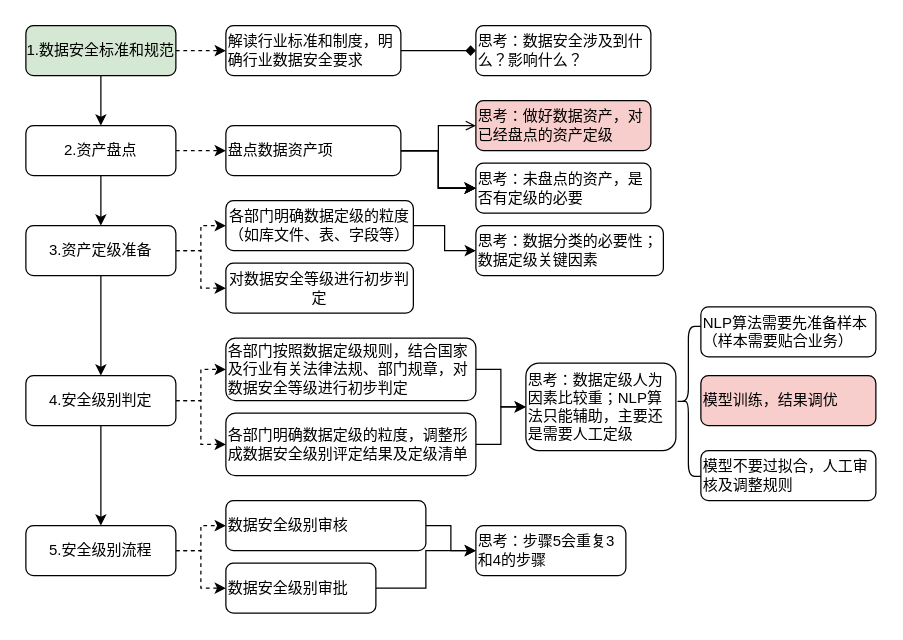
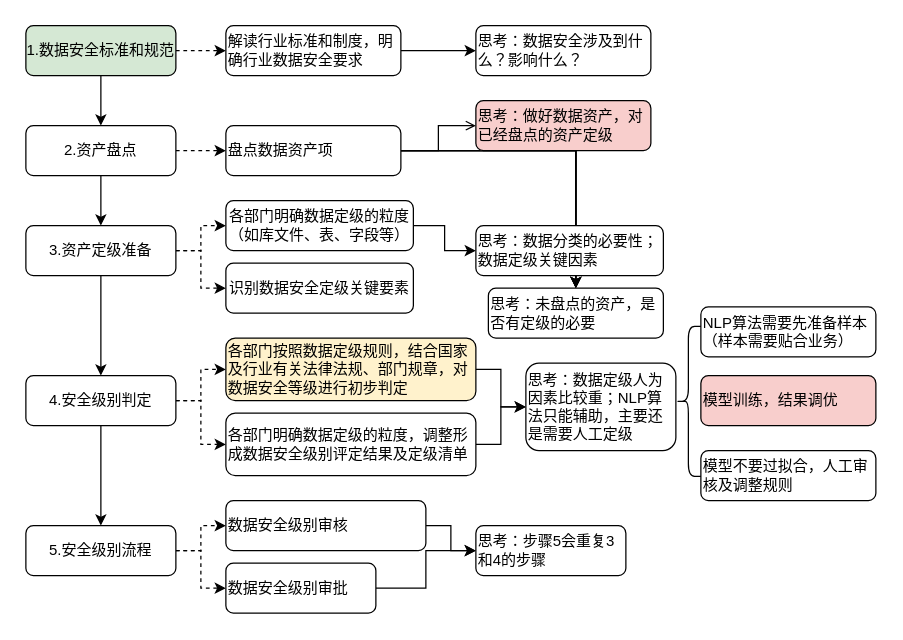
- <mxCell id="12" value="" style="edgeStyle=orthogonalEdgeStyle;rounded=0;orthogonalLoop=1;jettySize=auto;html=1;endArrow=diamond;" edge="1" parent="1" source="13" target="14"><mxGeometry relative="1" as="geometry" /></mxCell>
+ <mxCell id="12" value="" style="edgeStyle=orthogonalEdgeStyle;rounded=0;orthogonalLoop=1;jettySize=auto;html=1;" edge="1" parent="1" source="13" target="14"><mxGeometry relative="1" as="geometry" /></mxCell>
- <mxCell id="21" value="思考：未盘点的资产，是否有定级的必要" style="rounded=1;whiteSpace=wrap;html=1;align=left;" vertex="1" parent="1"><mxGeometry x="380" y="130" width="140" height="40" as="geometry" /></mxCell>
+ <mxCell id="21" value="思考：未盘点的资产，是否有定级的必要" style="rounded=1;whiteSpace=wrap;html=1;align=left;" vertex="1" parent="1"><mxGeometry x="390" y="230" width="140" height="40" as="geometry" /></mxCell>
- <mxCell id="25" value="对数据安全等级进行初步判定" style="rounded=1;whiteSpace=wrap;html=1;" vertex="1" parent="1"><mxGeometry x="180" y="210" width="150" height="40" as="geometry" /></mxCell>
+ <mxCell id="25" value="识别数据安全定级关键要素" style="rounded=1;whiteSpace=wrap;html=1;" vertex="1" parent="1"><mxGeometry x="180" y="210" width="150" height="40" as="geometry" /></mxCell>
- <mxCell id="32" value="各部门按照数据定级规则，结合国家及行业有关法律法规、部门规章，对数据安全等级进行初步判定" style="rounded=1;whiteSpace=wrap;html=1;align=left;" vertex="1" parent="1"><mxGeometry x="180" y="270" width="200" height="50" as="geometry" /></mxCell>
+ <mxCell id="32" value="各部门按照数据定级规则，结合国家及行业有关法律法规、部门规章，对数据安全等级进行初步判定" style="rounded=1;whiteSpace=wrap;html=1;align=left;fillColor=#fff2cc;" vertex="1" parent="1"><mxGeometry x="180" y="270" width="200" height="50" as="geometry" /></mxCell>
